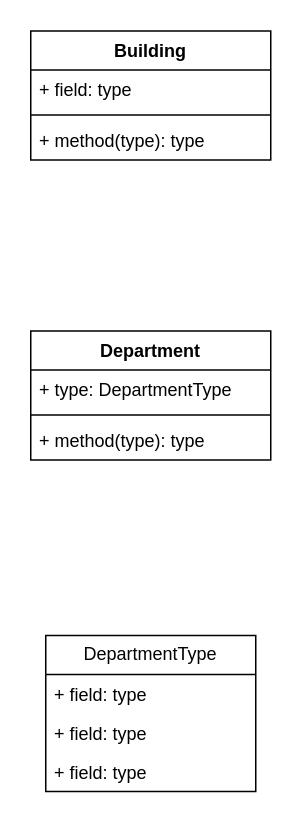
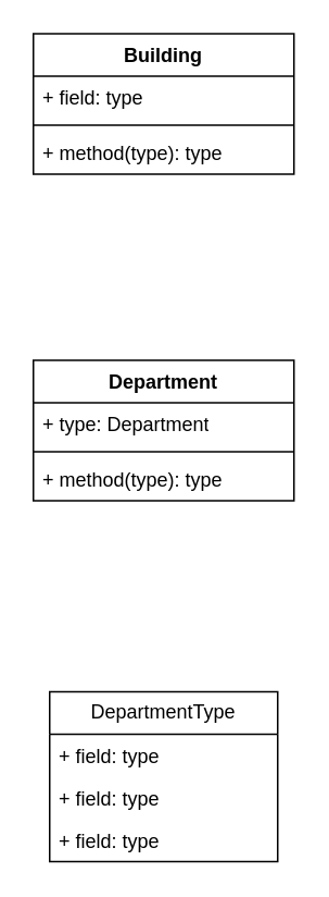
- <mxCell id="7" value="+ type: DepartmentType" style="text;strokeColor=none;fillColor=none;align=left;verticalAlign=top;spacingLeft=4;spacingRight=4;overflow=hidden;rotatable=0;points=[[0,0.5],[1,0.5]];portConstraint=eastwest;whiteSpace=wrap;html=1;" vertex="1" parent="6"><mxGeometry y="26" width="160" height="26" as="geometry" /></mxCell>
+ <mxCell id="7" value="+ type: Department" style="text;strokeColor=none;fillColor=none;align=left;verticalAlign=top;spacingLeft=4;spacingRight=4;overflow=hidden;rotatable=0;points=[[0,0.5],[1,0.5]];portConstraint=eastwest;whiteSpace=wrap;html=1;" vertex="1" parent="6"><mxGeometry y="26" width="160" height="26" as="geometry" /></mxCell>
